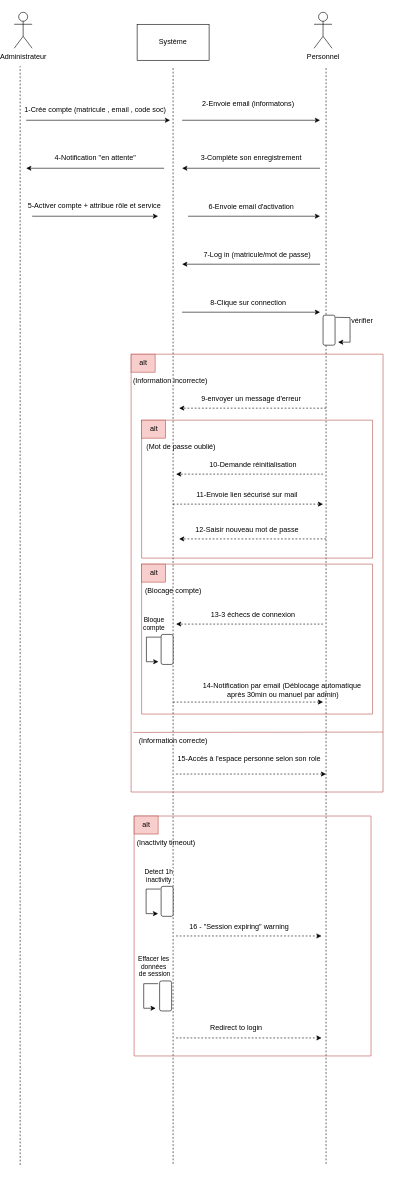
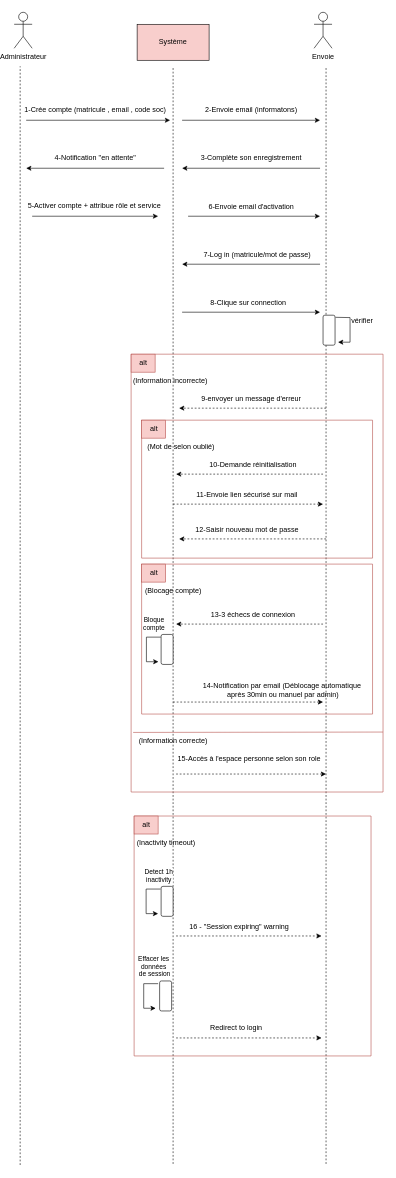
- <mxCell id="7" value="Système" style="rounded=0;whiteSpace=wrap;html=1;" vertex="1" parent="1"><mxGeometry x="225" y="40" width="120" height="60" as="geometry" /></mxCell>
+ <mxCell id="7" value="Système" style="rounded=0;whiteSpace=wrap;html=1;fillColor=#f8cecc;" vertex="1" parent="1"><mxGeometry x="225" y="40" width="120" height="60" as="geometry" /></mxCell>
- <mxCell id="3" value="Personnel" style="shape=umlActor;verticalLabelPosition=bottom;verticalAlign=top;html=1;outlineConnect=0;" vertex="1" parent="1"><mxGeometry x="520" y="20" width="30" height="60" as="geometry" /></mxCell>
+ <mxCell id="3" value="Envoie" style="shape=umlActor;verticalLabelPosition=bottom;verticalAlign=top;html=1;outlineConnect=0;" vertex="1" parent="1"><mxGeometry x="520" y="20" width="30" height="60" as="geometry" /></mxCell>
- <mxCell id="11" value="2-Envoie email (informatons)" style="text;html=1;align=center;verticalAlign=middle;resizable=0;points=[];autosize=1;strokeColor=none;fillColor=none;" vertex="1" parent="1"><mxGeometry x="320" y="158" width="180" height="30" as="geometry" /></mxCell>
+ <mxCell id="11" value="2-Envoie email (informatons)" style="text;html=1;align=center;verticalAlign=middle;resizable=0;points=[];autosize=1;strokeColor=none;fillColor=none;" vertex="1" parent="1"><mxGeometry x="325" y="168" width="180" height="30" as="geometry" /></mxCell>
- <mxCell id="37" value="(Mot de passe oublié)" style="text;html=1;align=center;verticalAlign=middle;resizable=0;points=[];autosize=1;strokeColor=none;fillColor=none;" vertex="1" parent="35"><mxGeometry x="-5" y="30" width="140" height="30" as="geometry" /></mxCell>
+ <mxCell id="37" value="(Mot de selon oublié)" style="text;html=1;align=center;verticalAlign=middle;resizable=0;points=[];autosize=1;strokeColor=none;fillColor=none;" vertex="1" parent="35"><mxGeometry x="-5" y="30" width="140" height="30" as="geometry" /></mxCell>
